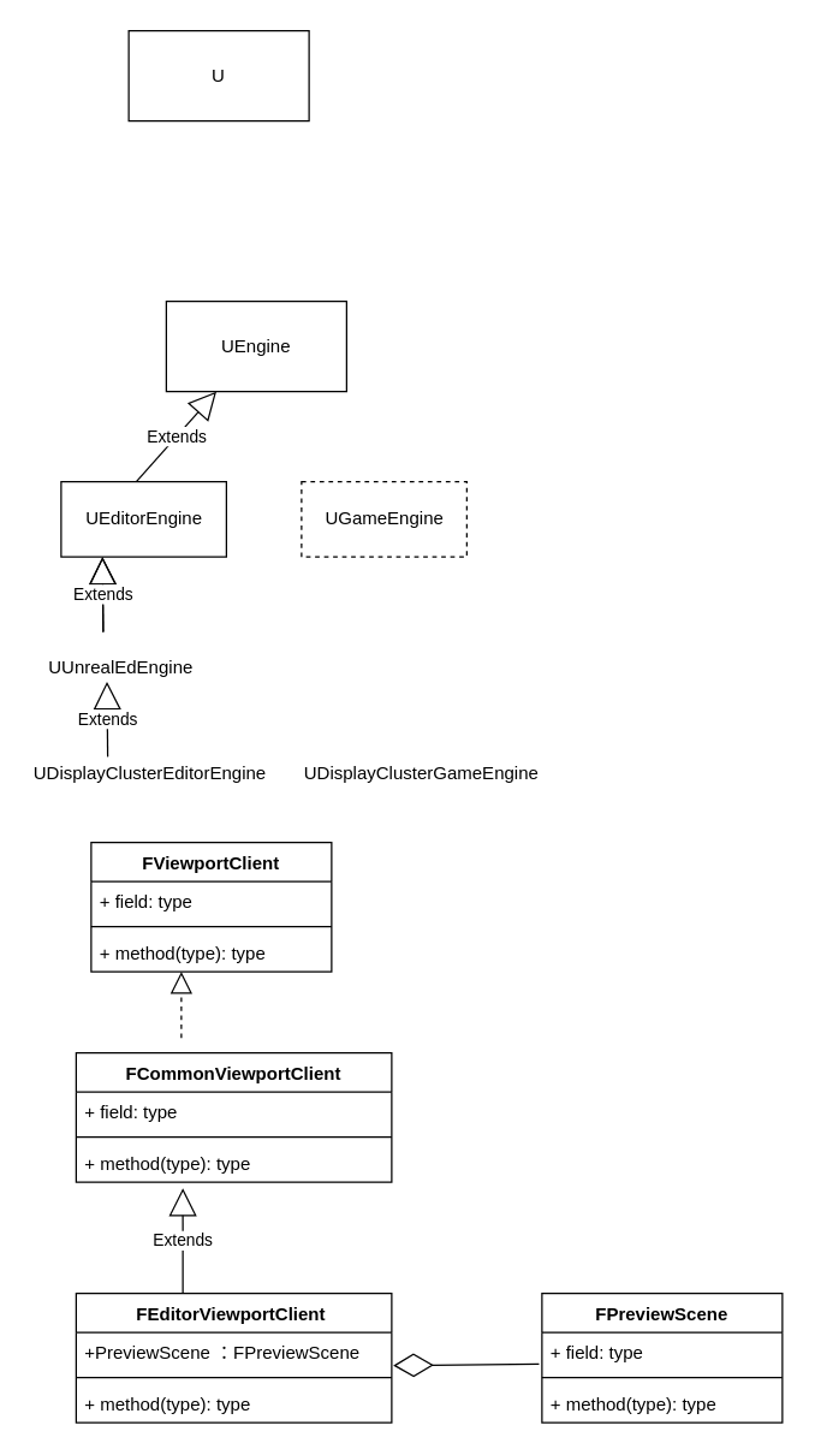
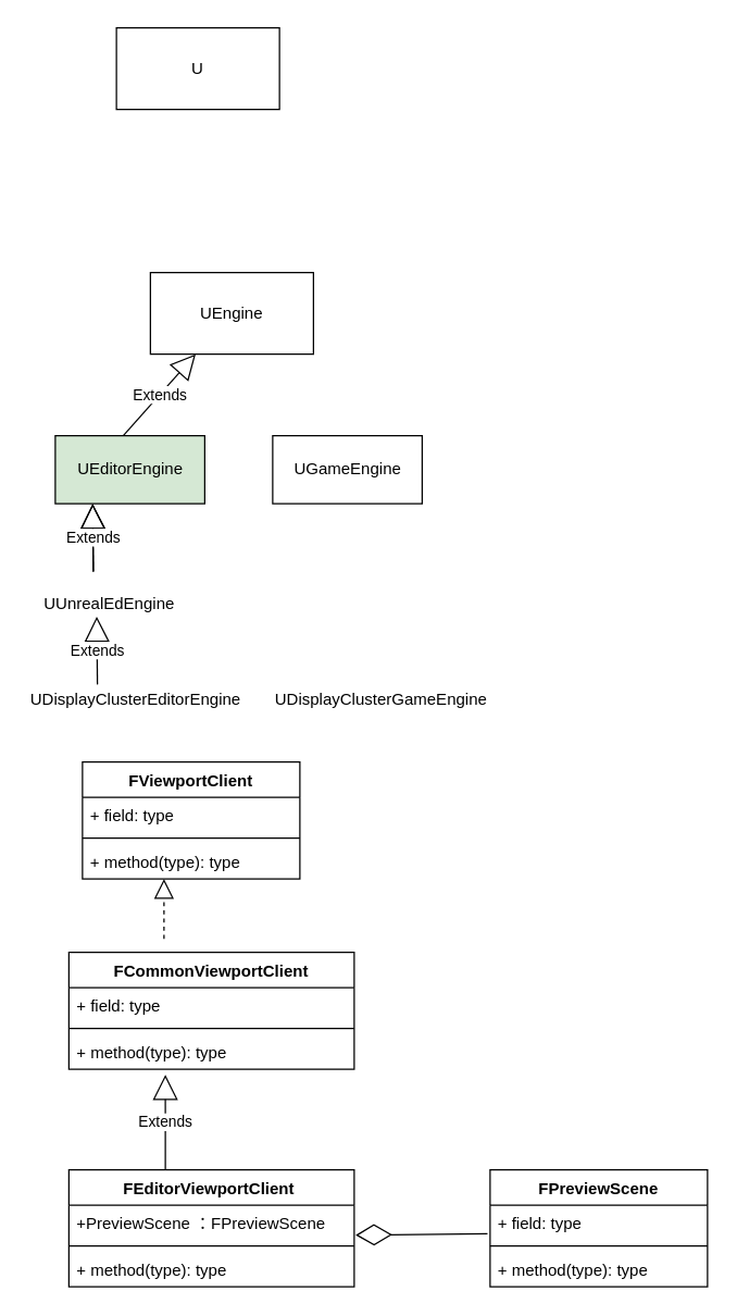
- <mxCell id="5" value="UEditorEngine" style="html=1;" vertex="1" parent="1"><mxGeometry x="40" y="320" width="110" height="50" as="geometry" /></mxCell>
+ <mxCell id="5" value="UEditorEngine" style="html=1;fillColor=#d5e8d4;" vertex="1" parent="1"><mxGeometry x="40" y="320" width="110" height="50" as="geometry" /></mxCell>
- <mxCell id="6" value="&lt;span&gt;UGameEngine&lt;/span&gt;" style="html=1;dashed=1;" vertex="1" parent="1"><mxGeometry x="200" y="320" width="110" height="50" as="geometry" /></mxCell>
+ <mxCell id="6" value="&lt;span&gt;UGameEngine&lt;/span&gt;" style="html=1;" vertex="1" parent="1"><mxGeometry x="200" y="320" width="110" height="50" as="geometry" /></mxCell>
